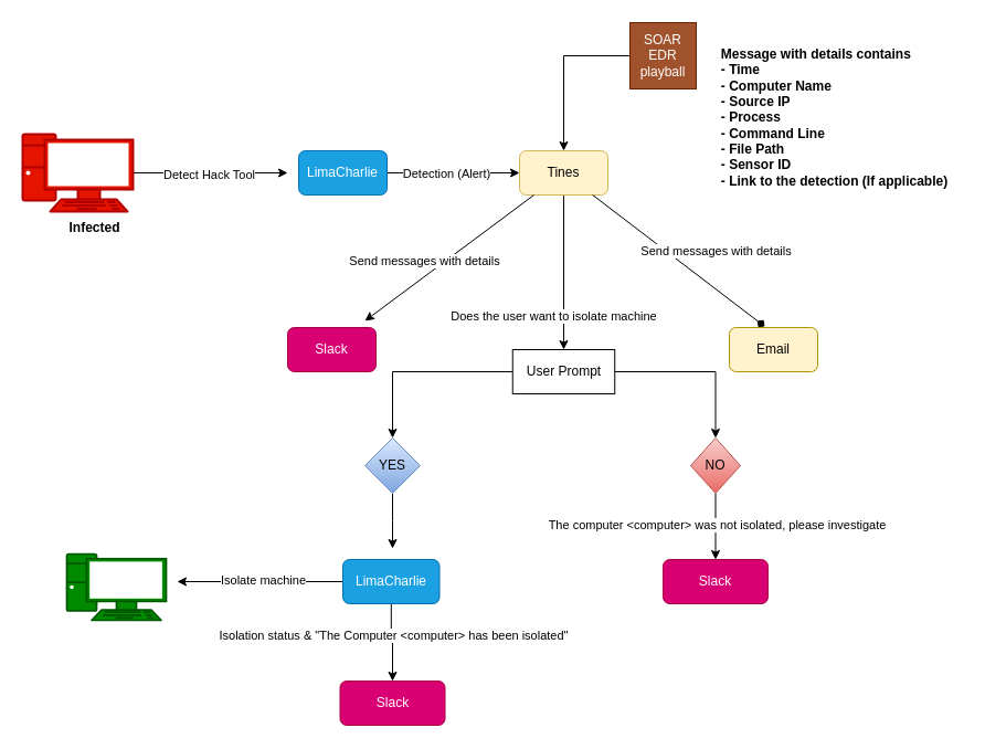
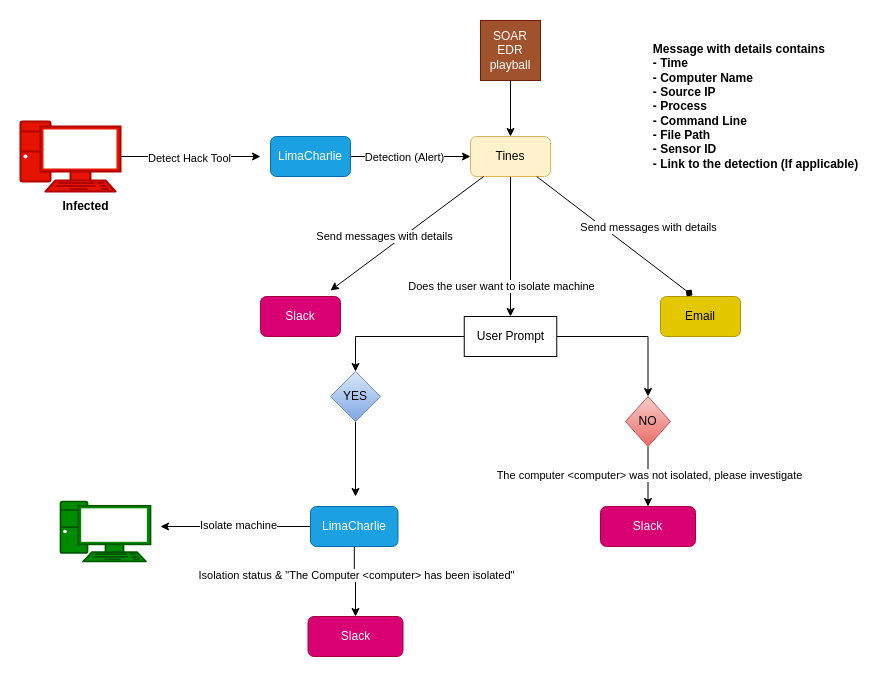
- <mxCell id="3" value="SOAR EDR playball" style="whiteSpace=wrap;html=1;aspect=fixed;fillColor=#a0522d;fontColor=#ffffff;strokeColor=#6D1F00;" vertex="1" parent="1"><mxGeometry x="570" y="20" width="60" height="60" as="geometry" /></mxCell>
+ <mxCell id="3" value="SOAR EDR playball" style="whiteSpace=wrap;html=1;aspect=fixed;fillColor=#a0522d;fontColor=#ffffff;strokeColor=#6D1F00;" vertex="1" parent="1"><mxGeometry x="480" y="20" width="60" height="60" as="geometry" /></mxCell>
- <mxCell id="7" value="Email" style="rounded=1;whiteSpace=wrap;html=1;fillColor=#fff2cc;fontColor=#000000;strokeColor=#B09500;" vertex="1" parent="1"><mxGeometry x="660" y="296" width="80" height="40" as="geometry" /></mxCell>
+ <mxCell id="7" value="Email" style="rounded=1;whiteSpace=wrap;html=1;fillColor=#e3c800;fontColor=#000000;strokeColor=#B09500;" vertex="1" parent="1"><mxGeometry x="660" y="296" width="80" height="40" as="geometry" /></mxCell>
- <mxCell id="19" value="YES" style="rhombus;whiteSpace=wrap;html=1;fillColor=#dae8fc;strokeColor=#6c8ebf;gradientColor=#7ea6e0;" vertex="1" parent="1"><mxGeometry x="330" y="396" width="50" height="50" as="geometry" /></mxCell>
+ <mxCell id="19" value="YES" style="rhombus;whiteSpace=wrap;html=1;fillColor=#dae8fc;strokeColor=#6c8ebf;gradientColor=#7ea6e0;" vertex="1" parent="1"><mxGeometry x="330" y="371" width="50" height="50" as="geometry" /></mxCell>
